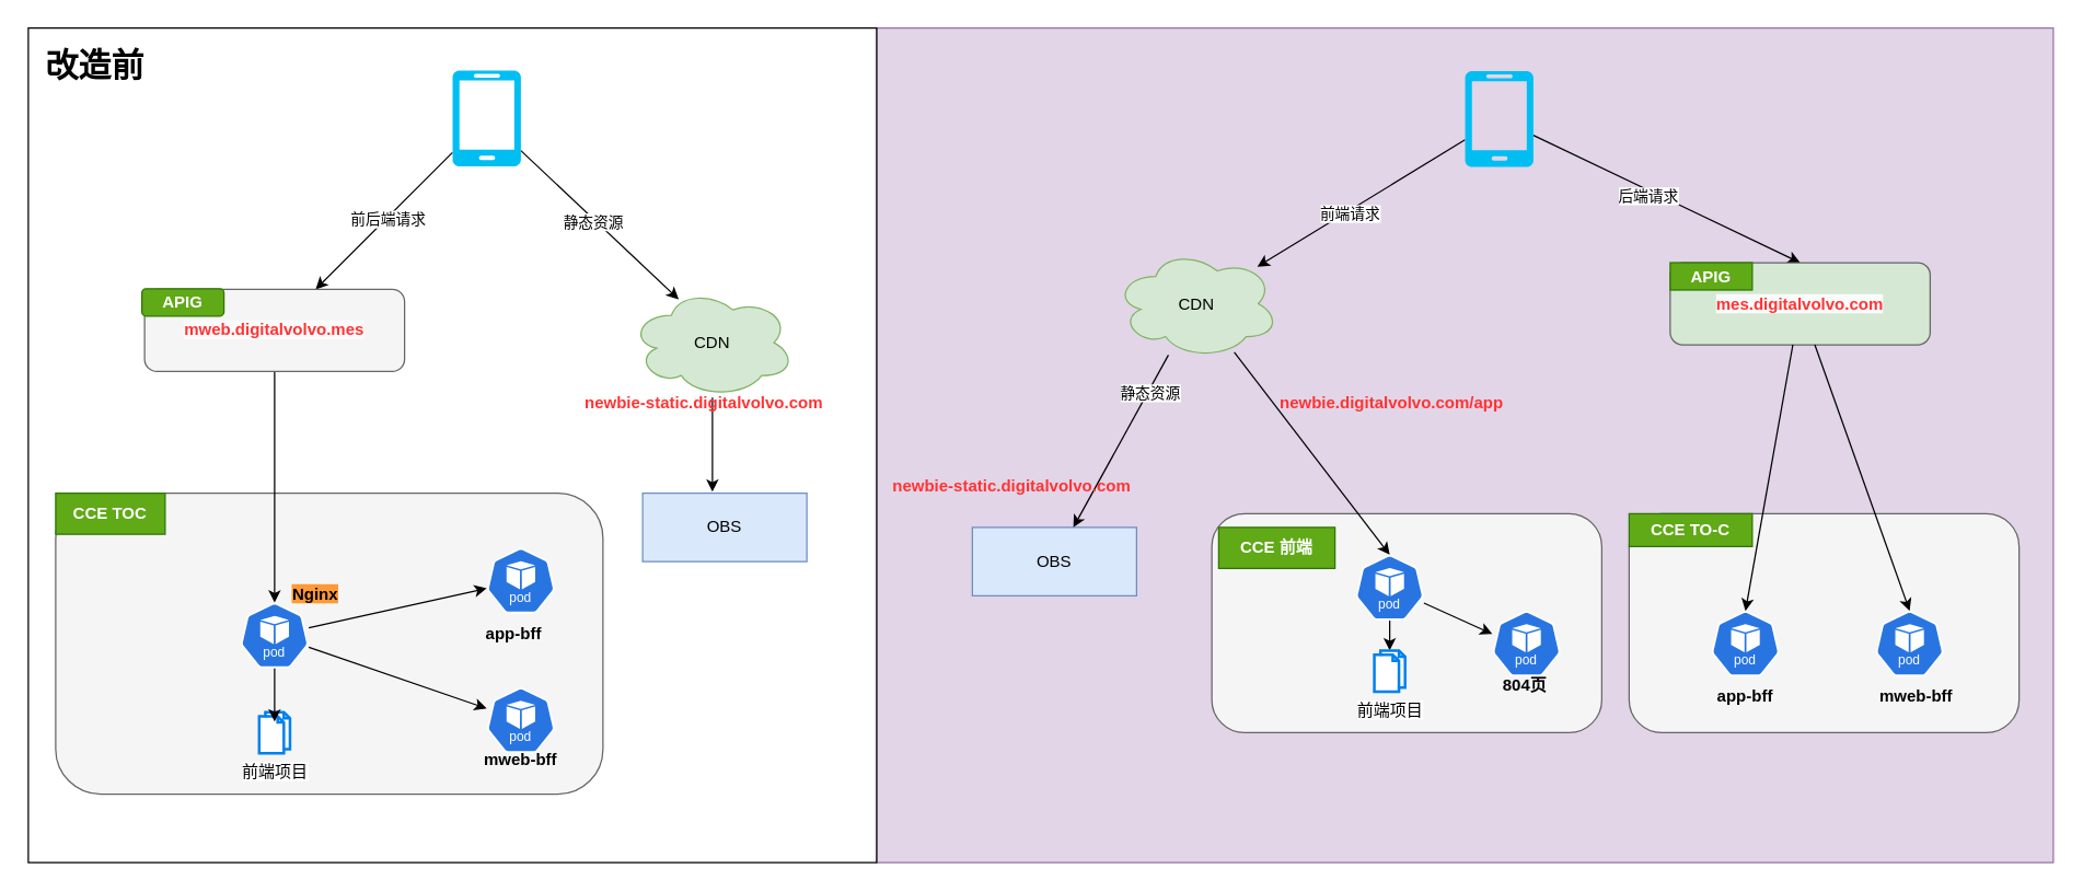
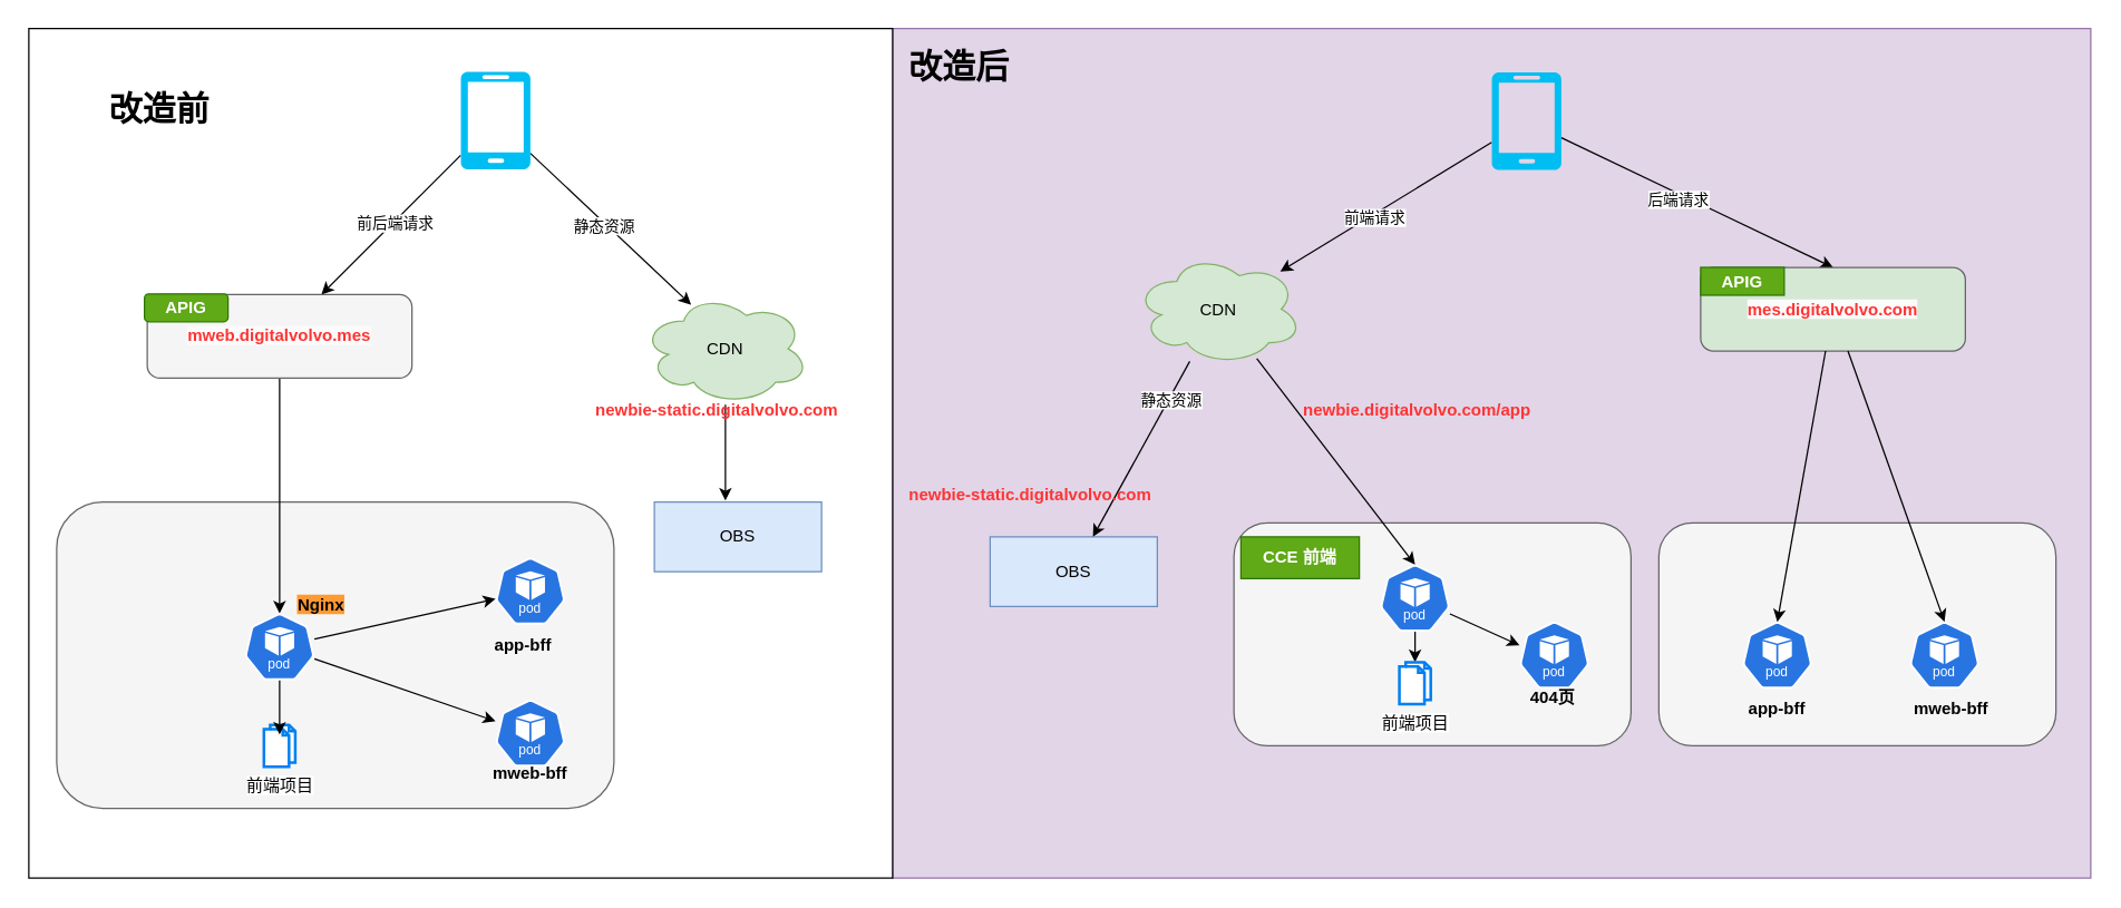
- <mxCell id="58" value="&lt;h1 style=&quot;margin-top: 0px;&quot;&gt;改造前&lt;/h1&gt;" style="text;html=1;whiteSpace=wrap;overflow=hidden;rounded=0;" vertex="1" parent="1"><mxGeometry x="31.25" y="26.5" width="180" height="120" as="geometry" /></mxCell>
+ <mxCell id="58" value="&lt;h1 style=&quot;margin-top: 0px;&quot;&gt;改造前&lt;/h1&gt;" style="text;html=1;whiteSpace=wrap;overflow=hidden;rounded=0;" vertex="1" parent="1"><mxGeometry x="76.25" y="56.5" width="180" height="120" as="geometry" /></mxCell>
+ <mxCell id="59" value="&lt;h1 style=&quot;margin-top: 0px;&quot;&gt;改造后&lt;/h1&gt;" style="text;html=1;whiteSpace=wrap;overflow=hidden;rounded=0;" vertex="1" parent="1"><mxGeometry x="650" y="26.5" width="180" height="120" as="geometry" /></mxCell>
- <mxCell id="22" value="&lt;b&gt;CCE TOC&lt;/b&gt;" style="text;html=1;align=center;verticalAlign=middle;whiteSpace=wrap;rounded=0;fillColor=#60a917;strokeColor=#2D7600;fontColor=#ffffff;" vertex="1" parent="1"><mxGeometry x="40" y="360" width="80" height="30" as="geometry" /></mxCell>
- <mxCell id="50" value="&lt;b&gt;CCE TO-C&lt;/b&gt;" style="text;html=1;align=center;verticalAlign=middle;whiteSpace=wrap;rounded=0;fillColor=#60a917;strokeColor=#2D7600;fontColor=#ffffff;" vertex="1" parent="1"><mxGeometry x="1190" y="375" width="90" height="24" as="geometry" /></mxCell>
- <mxCell id="47" value="&lt;b&gt;804页&lt;/b&gt;" style="text;html=1;align=center;verticalAlign=middle;whiteSpace=wrap;rounded=0;" vertex="1" parent="1"><mxGeometry x="1084" y="486" width="60" height="30" as="geometry" /></mxCell>
+ <mxCell id="47" value="&lt;b&gt;404页&lt;/b&gt;" style="text;html=1;align=center;verticalAlign=middle;whiteSpace=wrap;rounded=0;" vertex="1" parent="1"><mxGeometry x="1084" y="486" width="60" height="30" as="geometry" /></mxCell>
